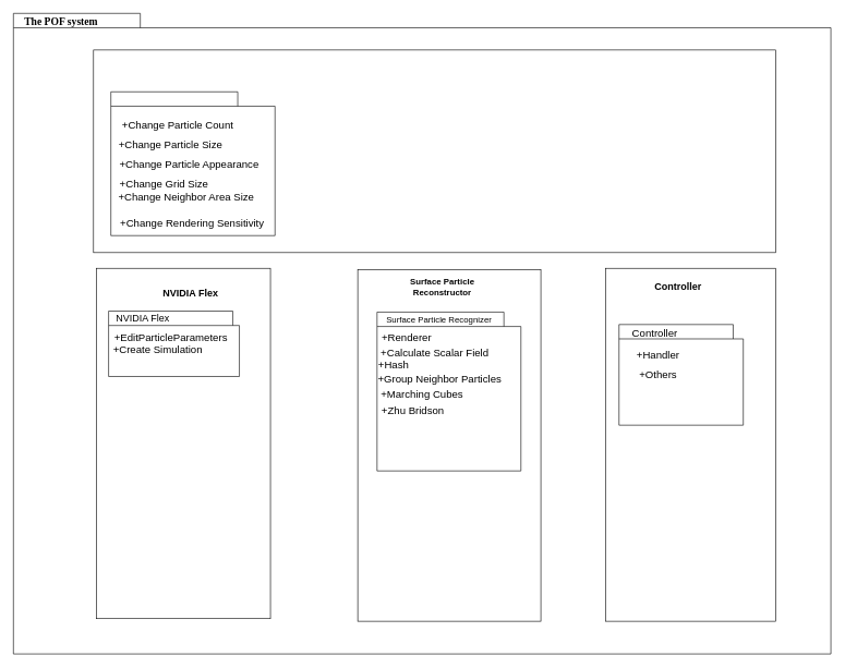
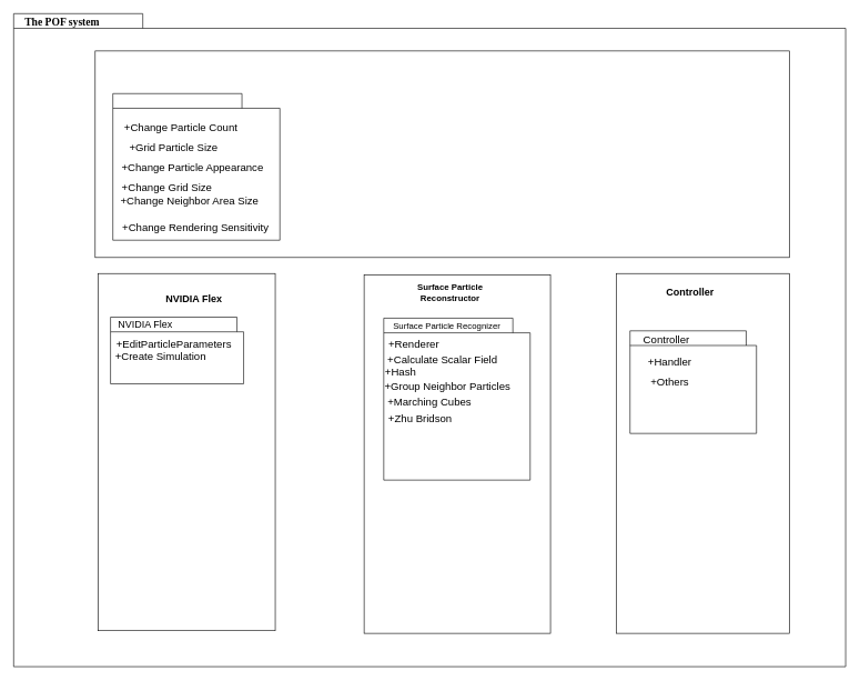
- <mxCell id="28" value="+Change Particle Size" style="text;html=1;strokeColor=none;fillColor=none;align=center;verticalAlign=middle;whiteSpace=wrap;rounded=0;fontSize=16;" vertex="1" parent="1"><mxGeometry x="165.5" y="210" width="189" height="21" as="geometry" /></mxCell>
+ <mxCell id="28" value="+Grid Particle Size" style="text;html=1;strokeColor=none;fillColor=none;align=center;verticalAlign=middle;whiteSpace=wrap;rounded=0;fontSize=16;" vertex="1" parent="1"><mxGeometry x="165.5" y="210" width="189" height="21" as="geometry" /></mxCell>
